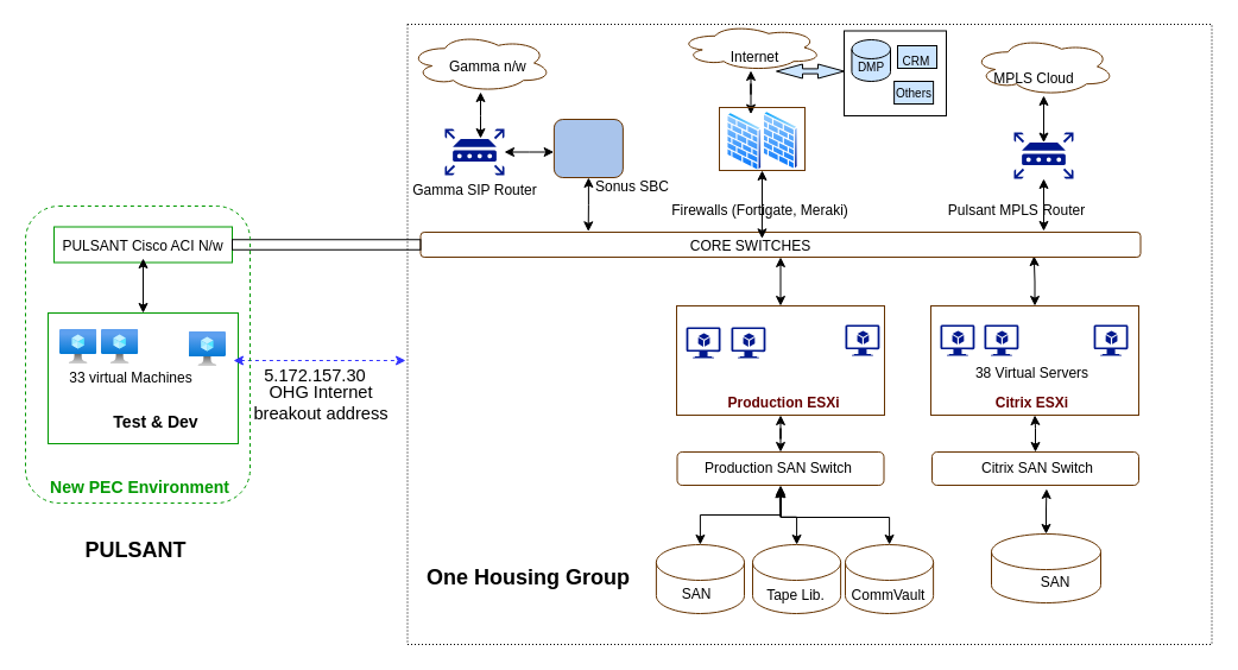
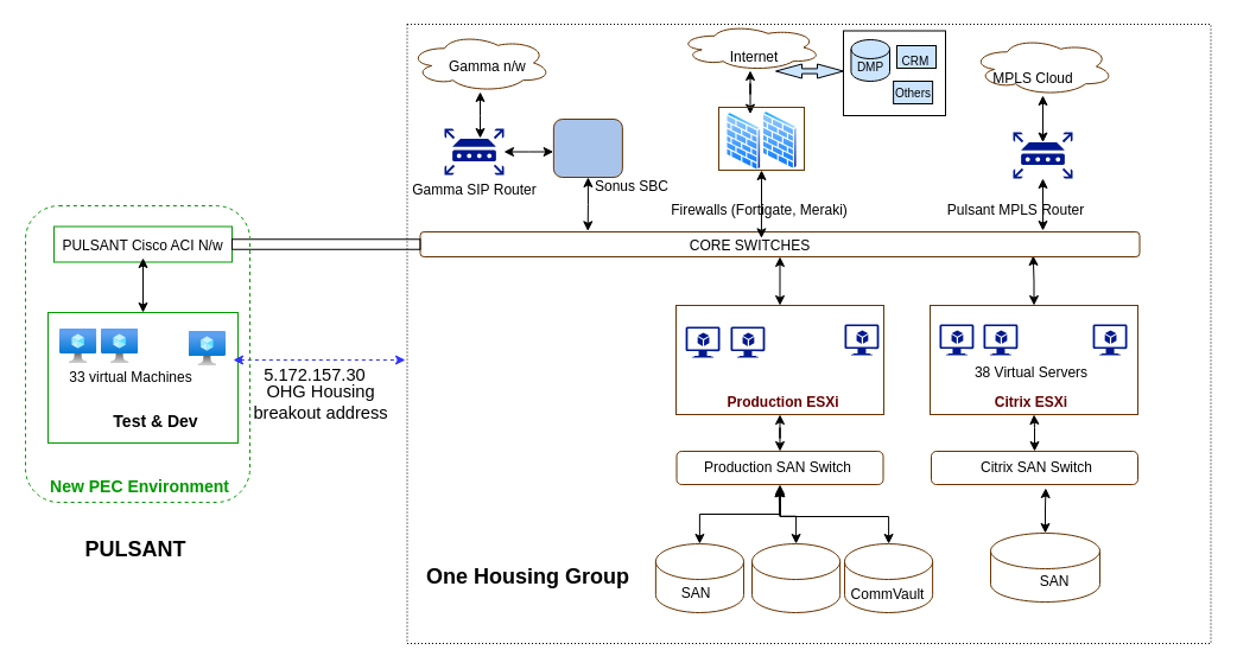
- <mxCell id="75" value="&lt;span lang=&quot;EN-GB&quot; style=&quot;font-size: 11.0pt ; font-family: &amp;#34;arial&amp;#34; , sans-serif&quot;&gt;OHG Internet&lt;br&gt;breakout address&lt;/span&gt;" style="text;html=1;strokeColor=none;fillColor=none;align=center;verticalAlign=middle;whiteSpace=wrap;rounded=0;" vertex="1" parent="1"><mxGeometry x="205" y="329" width="130" height="20" as="geometry" /></mxCell>
+ <mxCell id="75" value="&lt;span lang=&quot;EN-GB&quot; style=&quot;font-size: 11.0pt ; font-family: &amp;#34;arial&amp;#34; , sans-serif&quot;&gt;OHG Housing&lt;br&gt;breakout address&lt;/span&gt;" style="text;html=1;strokeColor=none;fillColor=none;align=center;verticalAlign=middle;whiteSpace=wrap;rounded=0;" vertex="1" parent="1"><mxGeometry x="205" y="329" width="130" height="20" as="geometry" /></mxCell>
- <mxCell id="33" value="Tape Lib." style="text;html=1;strokeColor=none;fillColor=none;align=center;verticalAlign=middle;whiteSpace=wrap;rounded=0;" vertex="1" parent="1"><mxGeometry x="643.89" y="490" width="51.11" height="21" as="geometry" /></mxCell>
